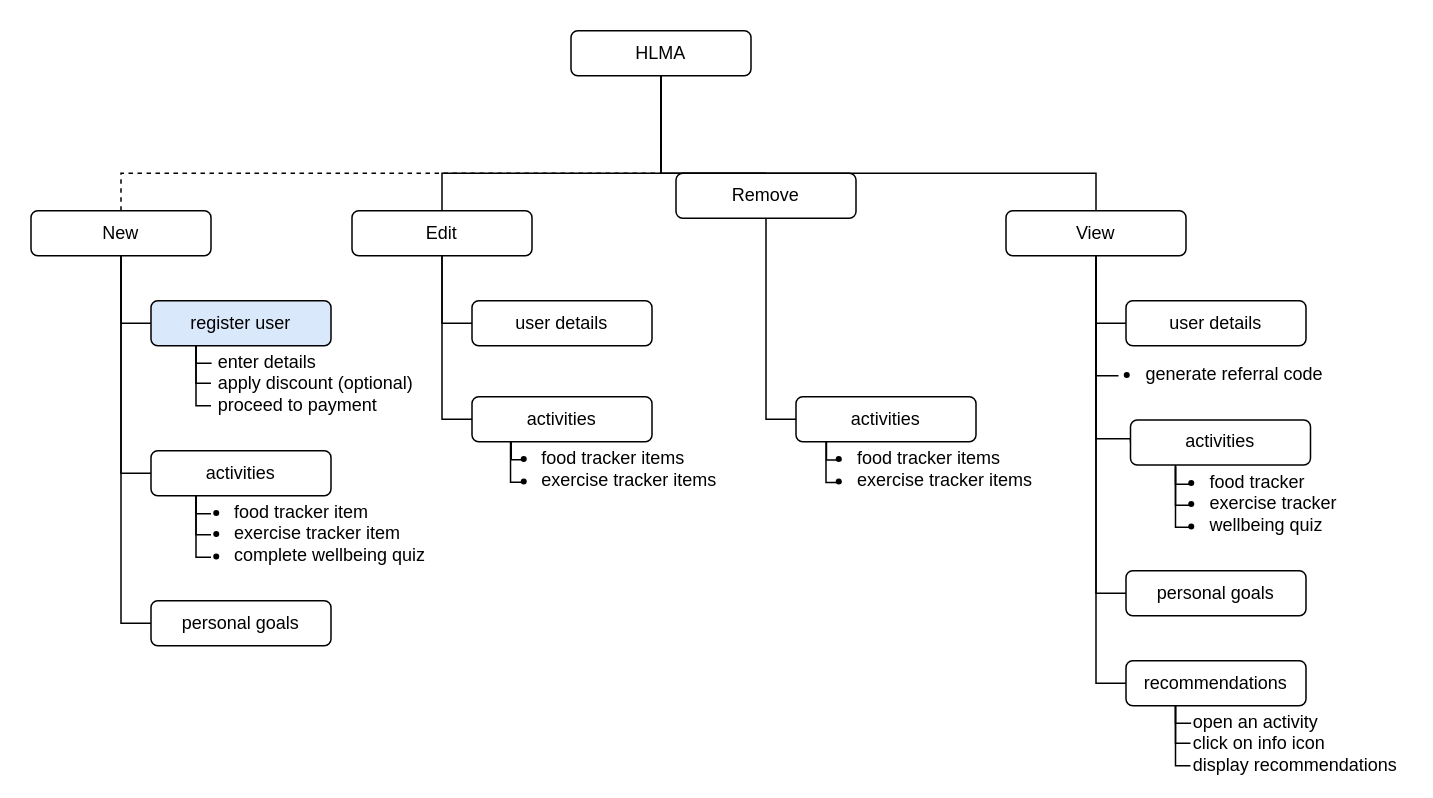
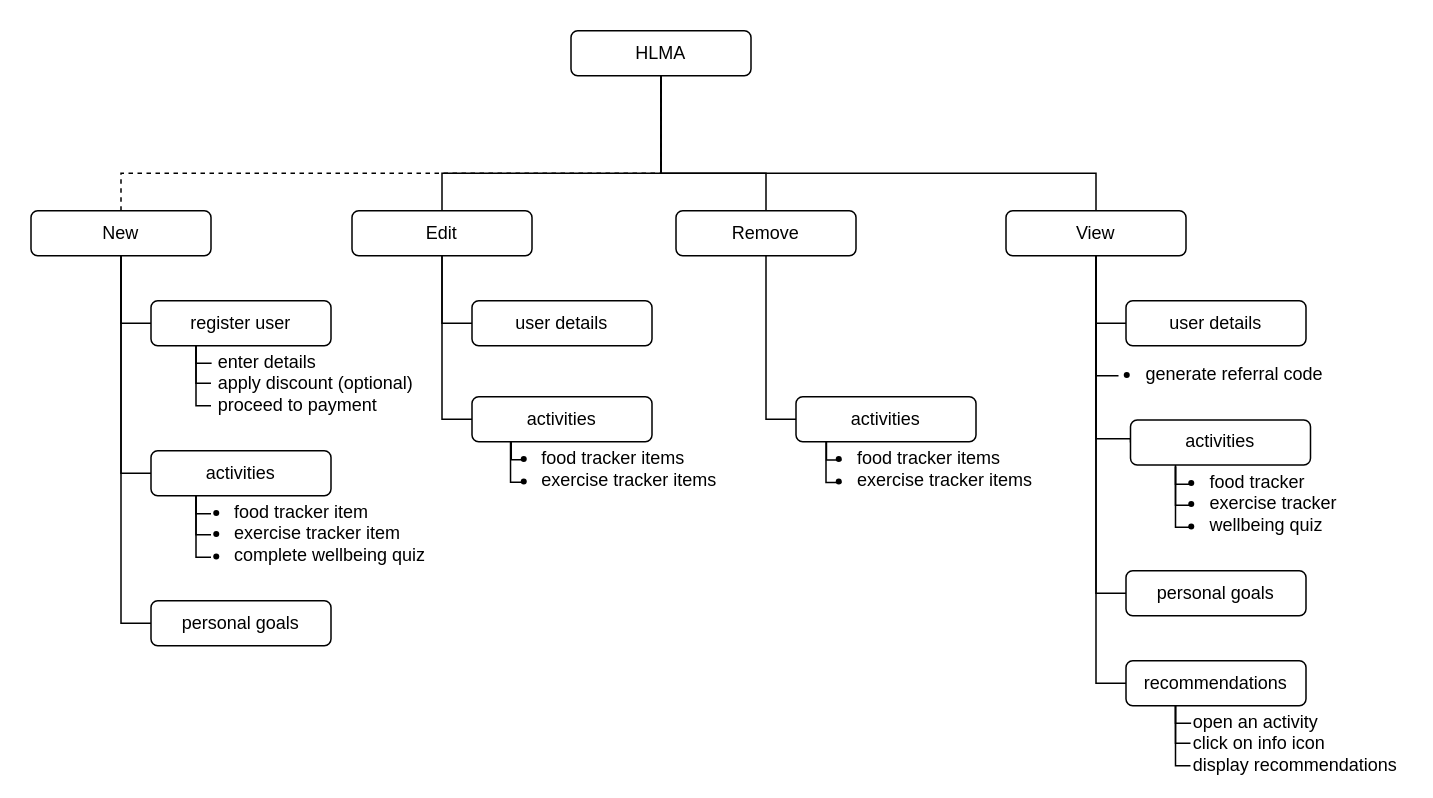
- <mxCell id="10" value="Remove" style="rounded=1;whiteSpace=wrap;html=1;" vertex="1" parent="1"><mxGeometry x="450" y="115" width="120" height="30" as="geometry" /></mxCell>
+ <mxCell id="10" value="Remove" style="rounded=1;whiteSpace=wrap;html=1;" vertex="1" parent="1"><mxGeometry x="450" y="140" width="120" height="30" as="geometry" /></mxCell>
- <mxCell id="15" value="register user" style="rounded=1;whiteSpace=wrap;html=1;fillColor=#dae8fc;" vertex="1" parent="1"><mxGeometry x="100" y="200" width="120" height="30" as="geometry" /></mxCell>
+ <mxCell id="15" value="register user" style="rounded=1;whiteSpace=wrap;html=1;" vertex="1" parent="1"><mxGeometry x="100" y="200" width="120" height="30" as="geometry" /></mxCell>
